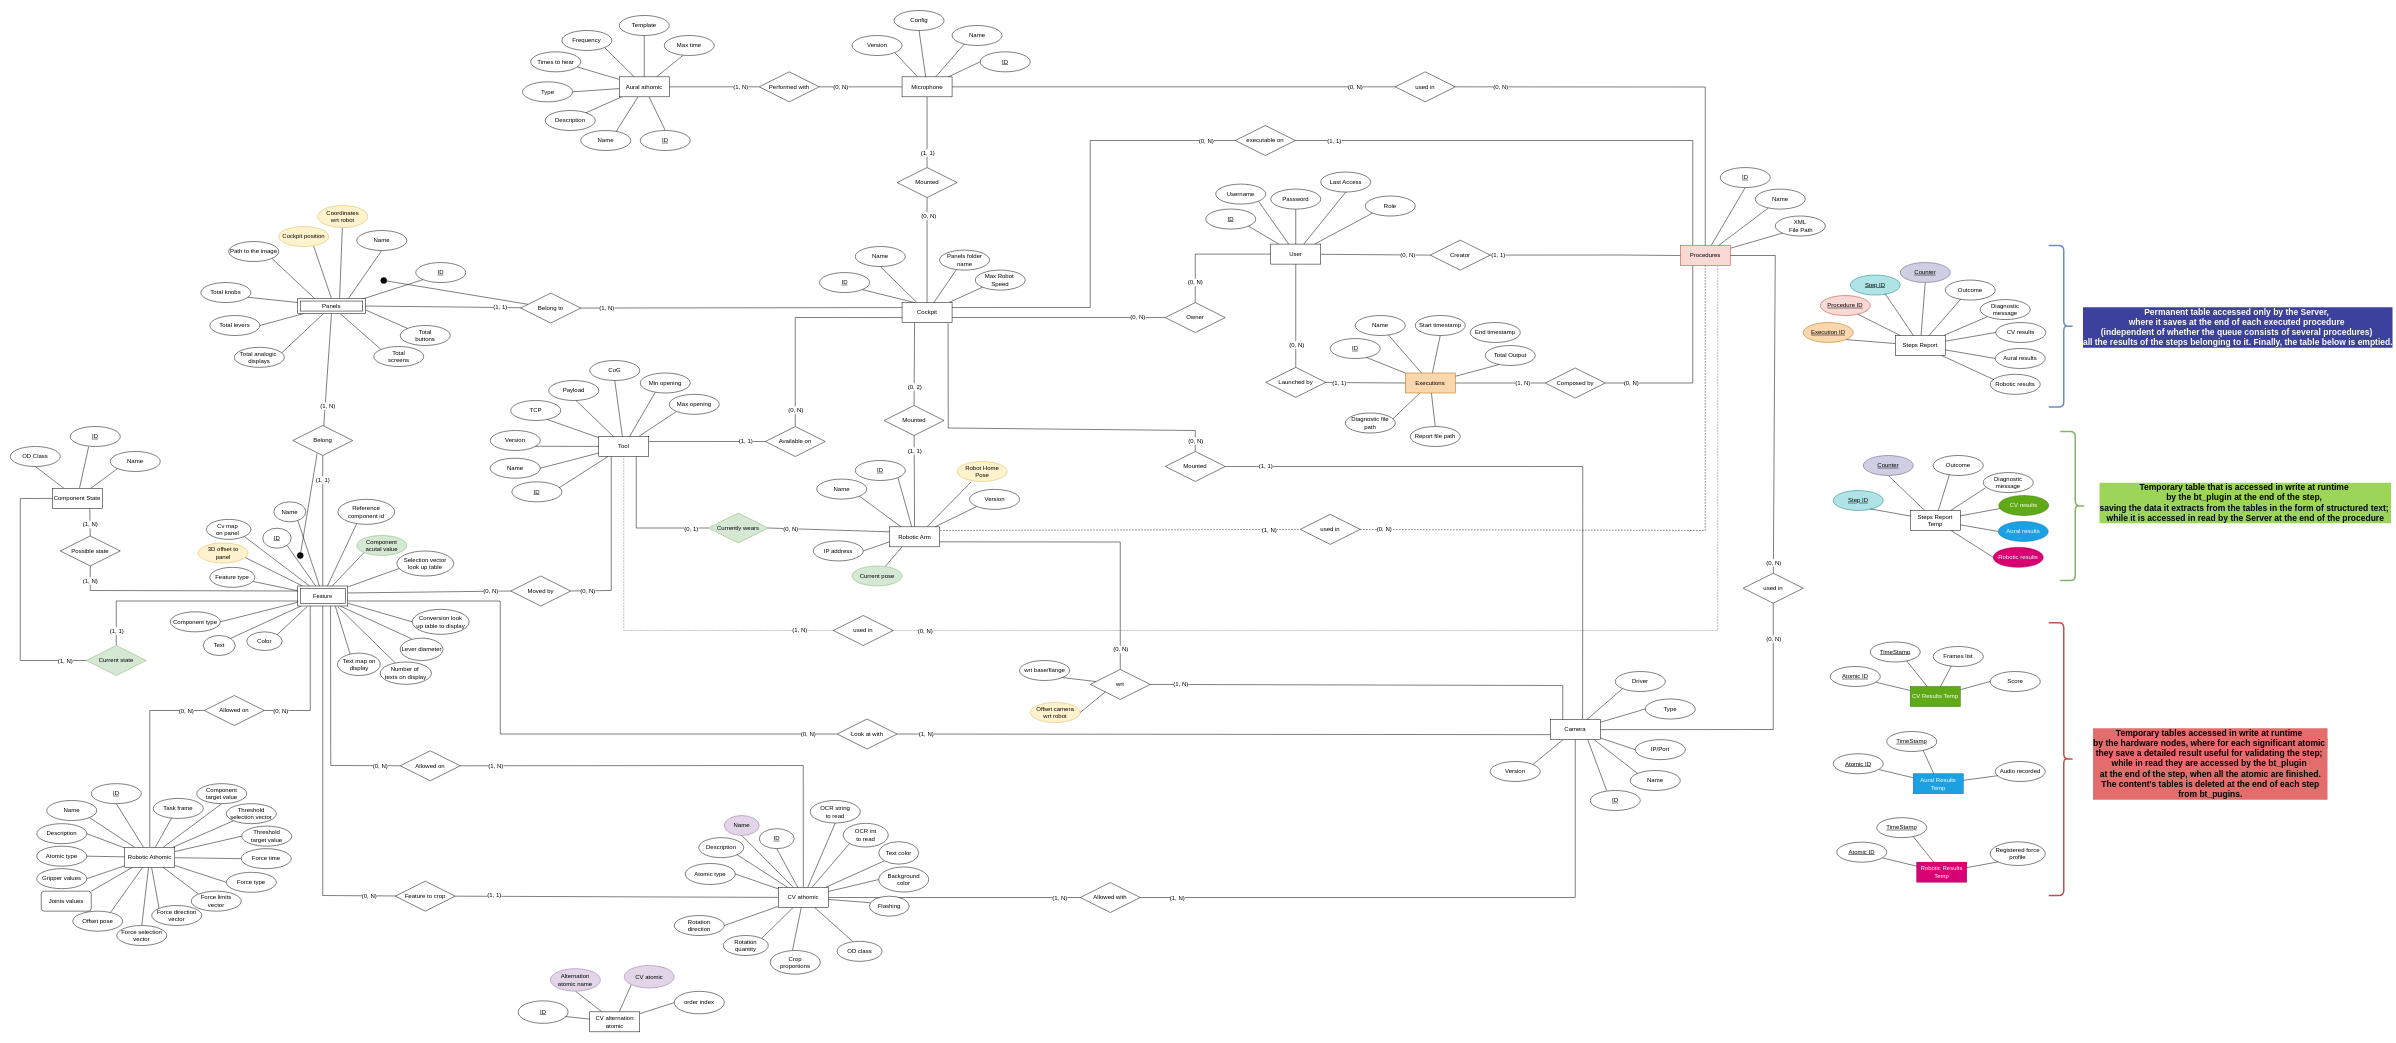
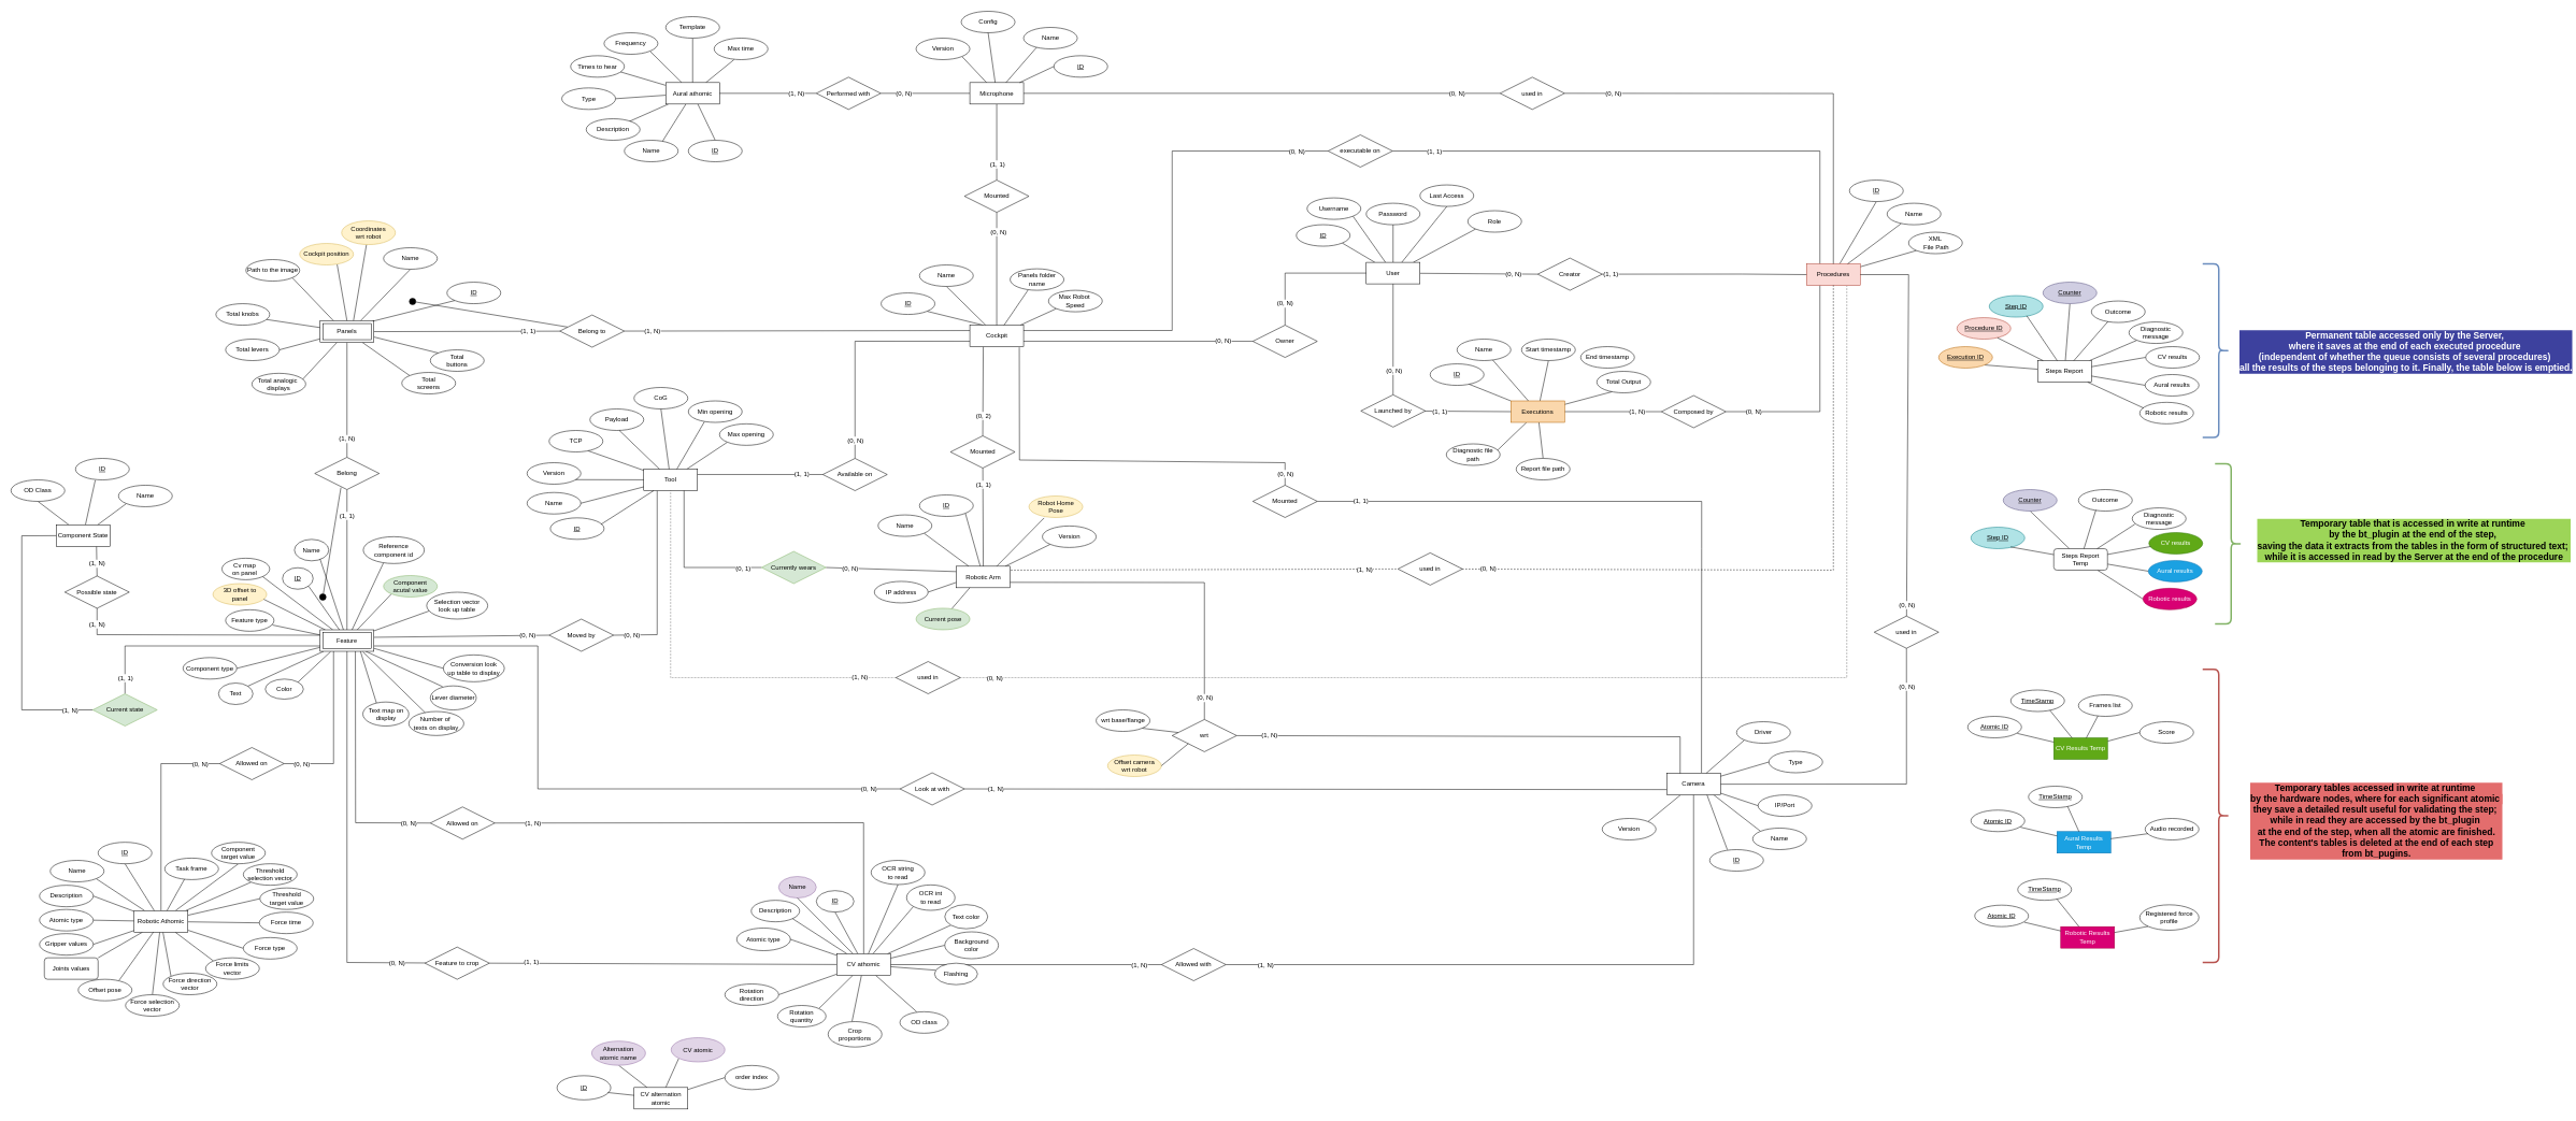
- <mxCell id="255" value="P&lt;span style=&quot;background-color: transparent; color: light-dark(rgb(0, 0, 0), rgb(255, 255, 255));&quot;&gt;anels&lt;/span&gt;" style="shape=ext;margin=3;double=1;whiteSpace=wrap;html=1;align=center;" parent="1" vertex="1"><mxGeometry x="595" y="596.1" width="135" height="30" as="geometry" /></mxCell>
+ <mxCell id="255" value="P&lt;span style=&quot;background-color: transparent; color: light-dark(rgb(0, 0, 0), rgb(255, 255, 255));&quot;&gt;anels&lt;/span&gt;" style="shape=ext;margin=3;double=1;whiteSpace=wrap;html=1;align=center;" parent="1" vertex="1"><mxGeometry x="595" y="596.1" width="100" height="40" as="geometry" /></mxCell>
- <mxCell id="388" value="Steps Report Temp" style="whiteSpace=wrap;html=1;align=center;fontFamily=Helvetica;fontSize=12;labelBackgroundColor=none;" parent="1" vertex="1"><mxGeometry x="3820" y="1020" width="100" height="40" as="geometry" /></mxCell>
+ <mxCell id="388" value="Steps Report Temp" style="whiteSpace=wrap;html=1;align=center;fontFamily=Helvetica;fontSize=12;labelBackgroundColor=none;rounded=1;" parent="1" vertex="1"><mxGeometry x="3820" y="1020" width="100" height="40" as="geometry" /></mxCell>
